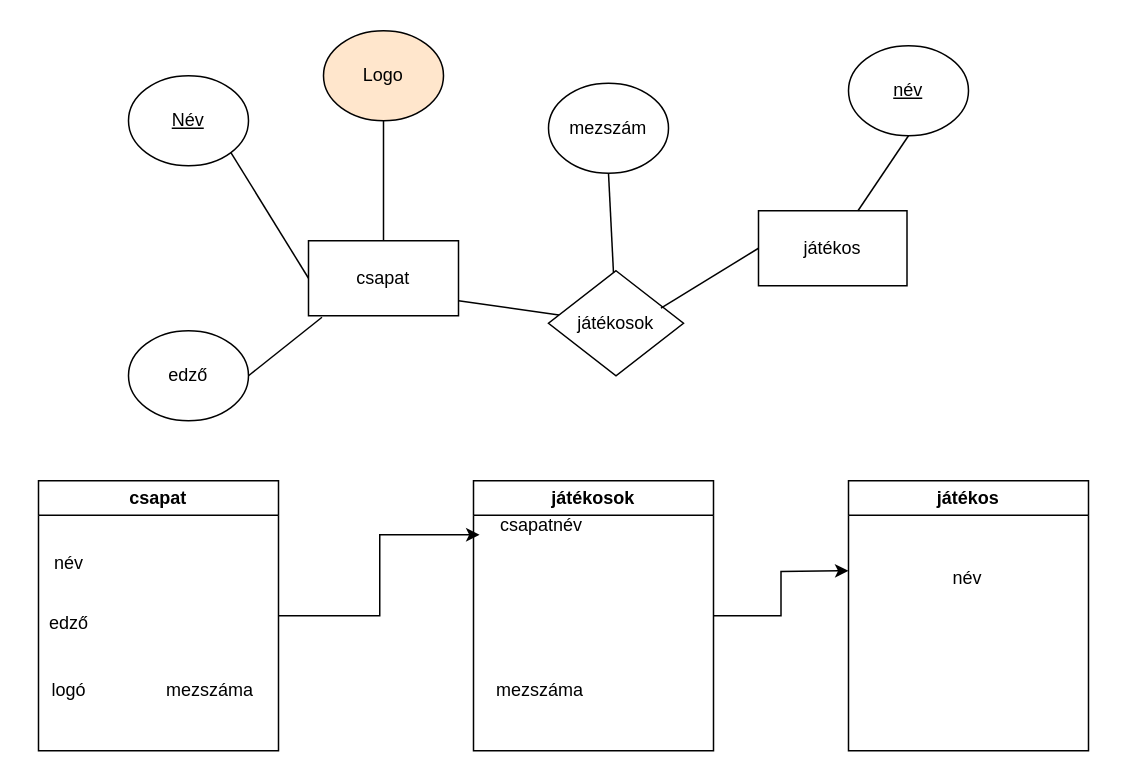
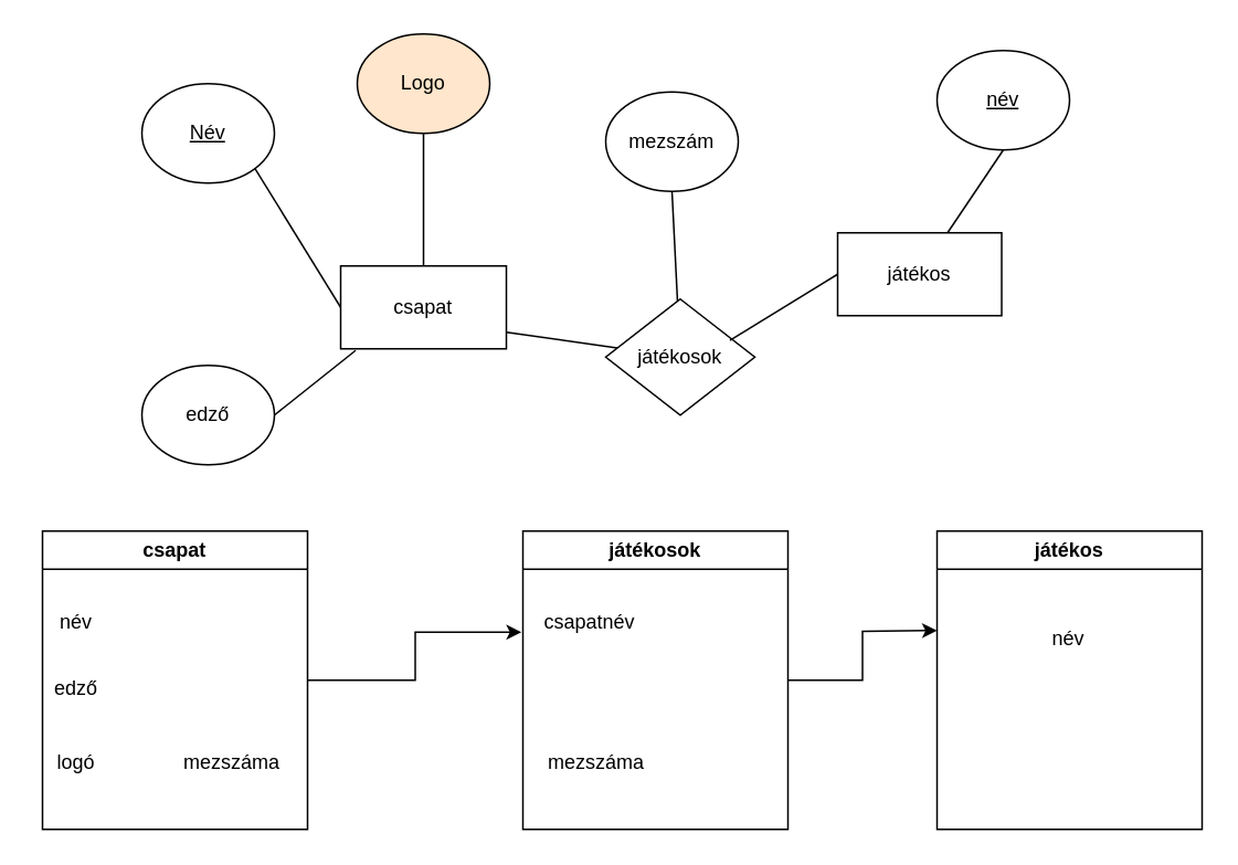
- <mxCell id="24" value="csapatnév" style="text;html=1;align=center;verticalAlign=middle;resizable=0;points=[];autosize=1;strokeColor=none;fillColor=none;" vertex="1" parent="23"><mxGeometry x="5" y="15" width="80" height="30" as="geometry" /></mxCell>
+ <mxCell id="24" value="csapatnév" style="text;html=1;align=center;verticalAlign=middle;resizable=0;points=[];autosize=1;strokeColor=none;fillColor=none;" vertex="1" parent="23"><mxGeometry y="40" width="80" height="30" as="geometry" /></mxCell>
